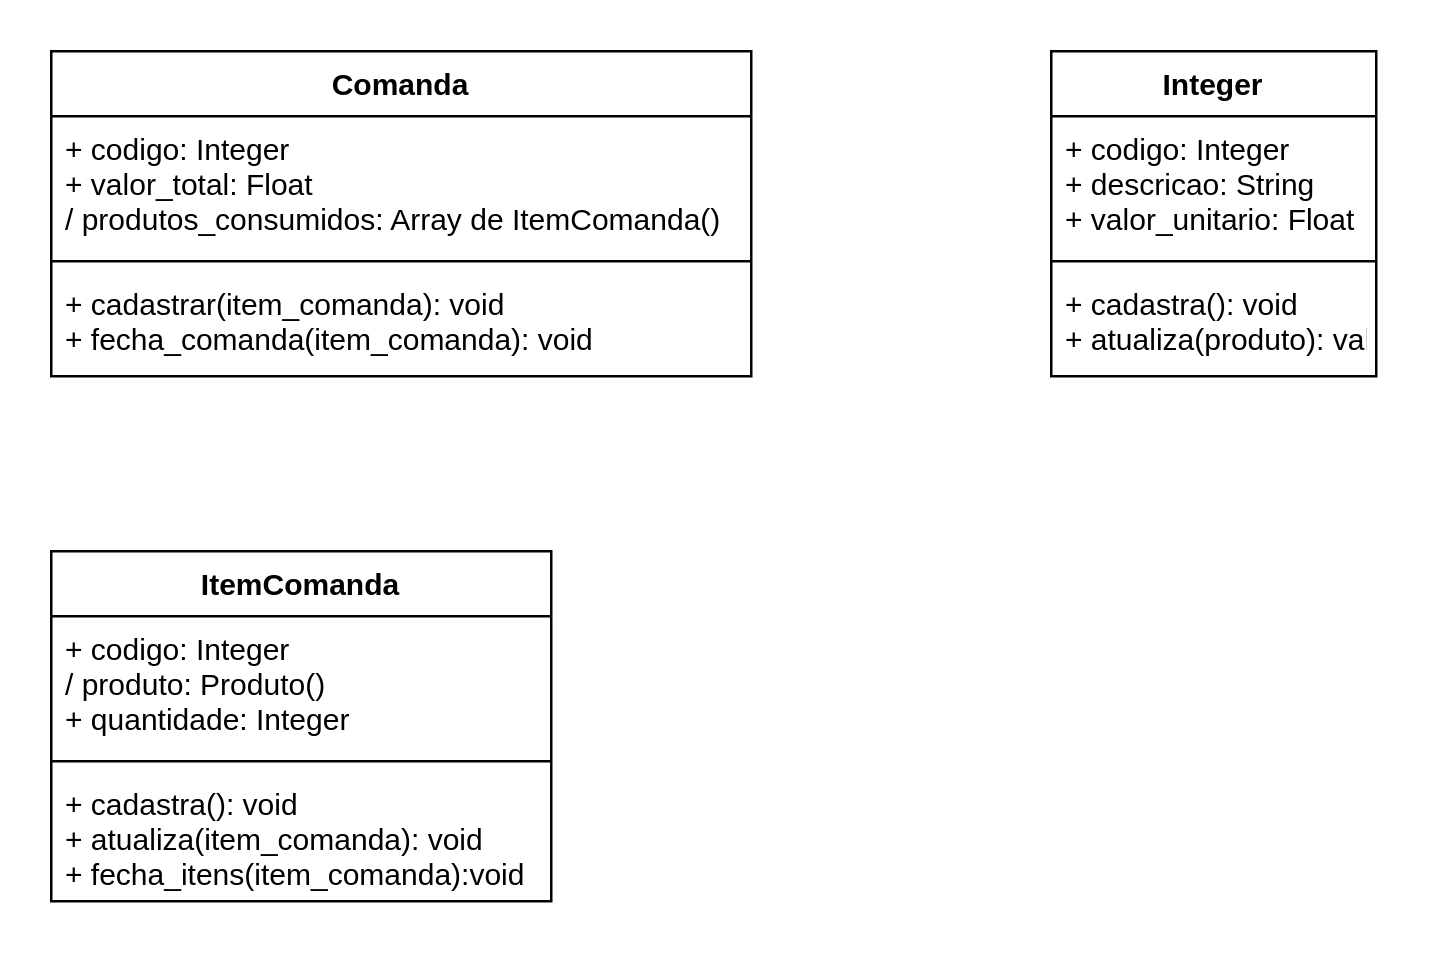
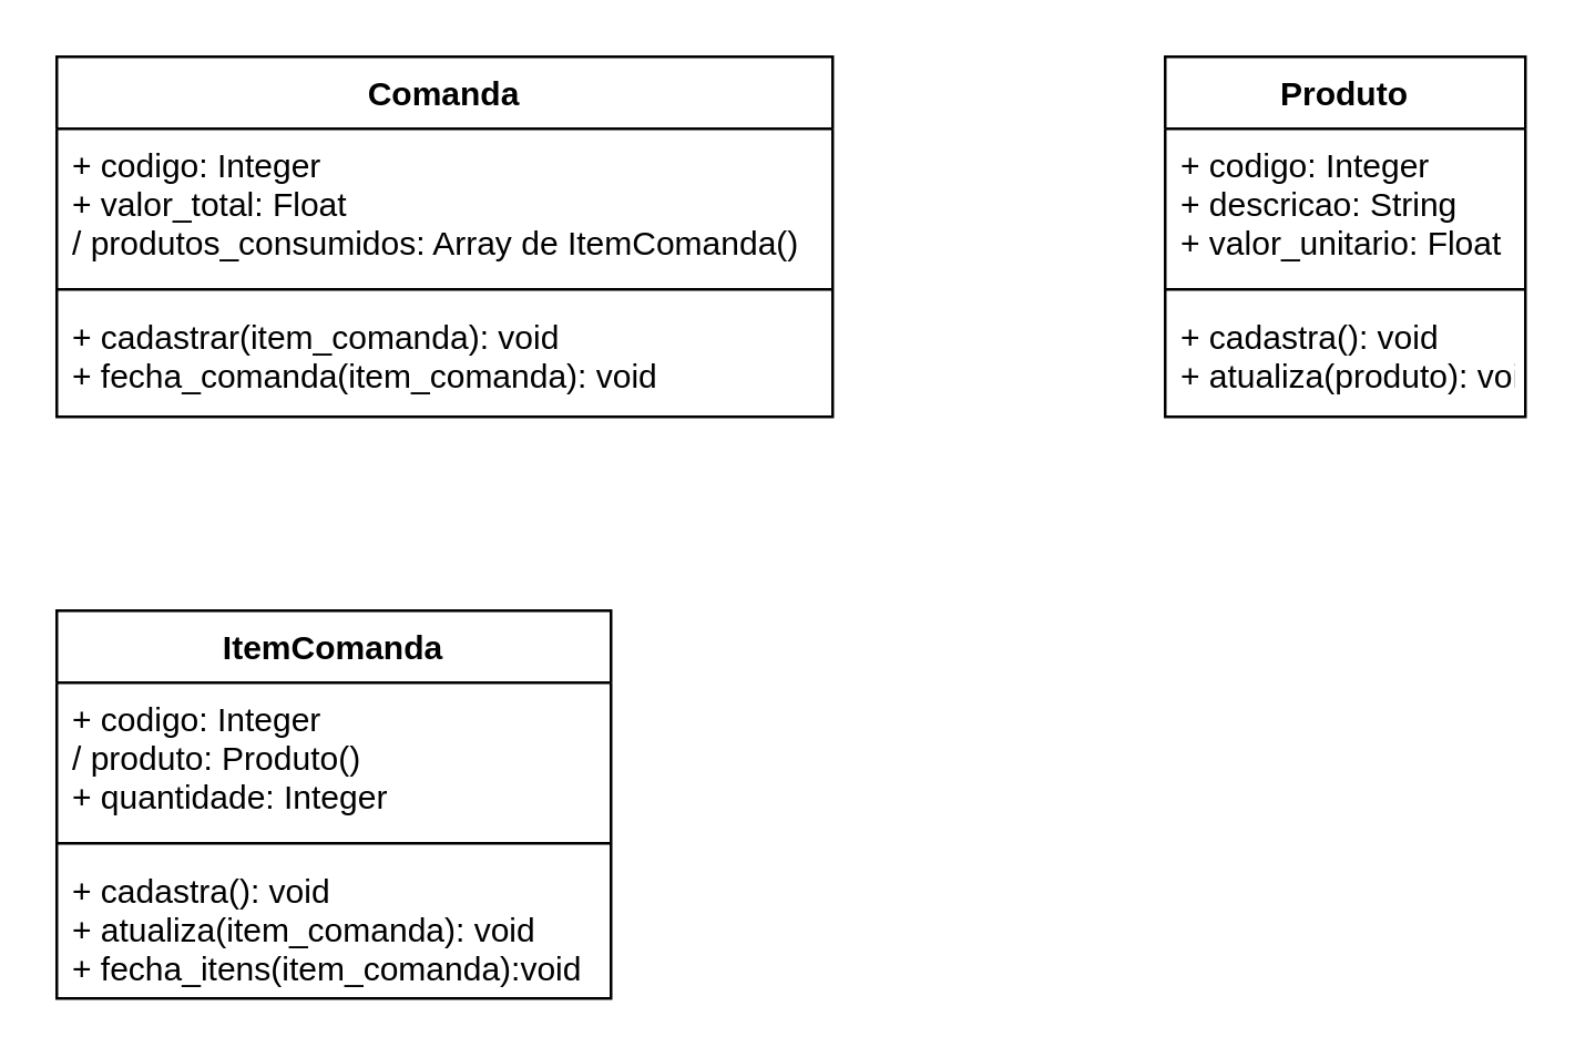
- <mxCell id="6" value="Integer" style="swimlane;fontStyle=1;align=center;verticalAlign=top;childLayout=stackLayout;horizontal=1;startSize=26;horizontalStack=0;resizeParent=1;resizeParentMax=0;resizeLast=0;collapsible=1;marginBottom=0;" vertex="1" parent="1"><mxGeometry x="420" y="20" width="130" height="130" as="geometry" /></mxCell>
+ <mxCell id="6" value="Produto" style="swimlane;fontStyle=1;align=center;verticalAlign=top;childLayout=stackLayout;horizontal=1;startSize=26;horizontalStack=0;resizeParent=1;resizeParentMax=0;resizeLast=0;collapsible=1;marginBottom=0;" vertex="1" parent="1"><mxGeometry x="420" y="20" width="130" height="130" as="geometry" /></mxCell>
- <mxCell id="9" value="+ cadastra(): void&#10;+ atualiza(produto): valor" style="text;strokeColor=none;fillColor=none;align=left;verticalAlign=top;spacingLeft=4;spacingRight=4;overflow=hidden;rotatable=0;points=[[0,0.5],[1,0.5]];portConstraint=eastwest;" vertex="1" parent="6"><mxGeometry y="88" width="130" height="42" as="geometry" /></mxCell>
+ <mxCell id="9" value="+ cadastra(): void&#10;+ atualiza(produto): void" style="text;strokeColor=none;fillColor=none;align=left;verticalAlign=top;spacingLeft=4;spacingRight=4;overflow=hidden;rotatable=0;points=[[0,0.5],[1,0.5]];portConstraint=eastwest;" vertex="1" parent="6"><mxGeometry y="88" width="130" height="42" as="geometry" /></mxCell>
